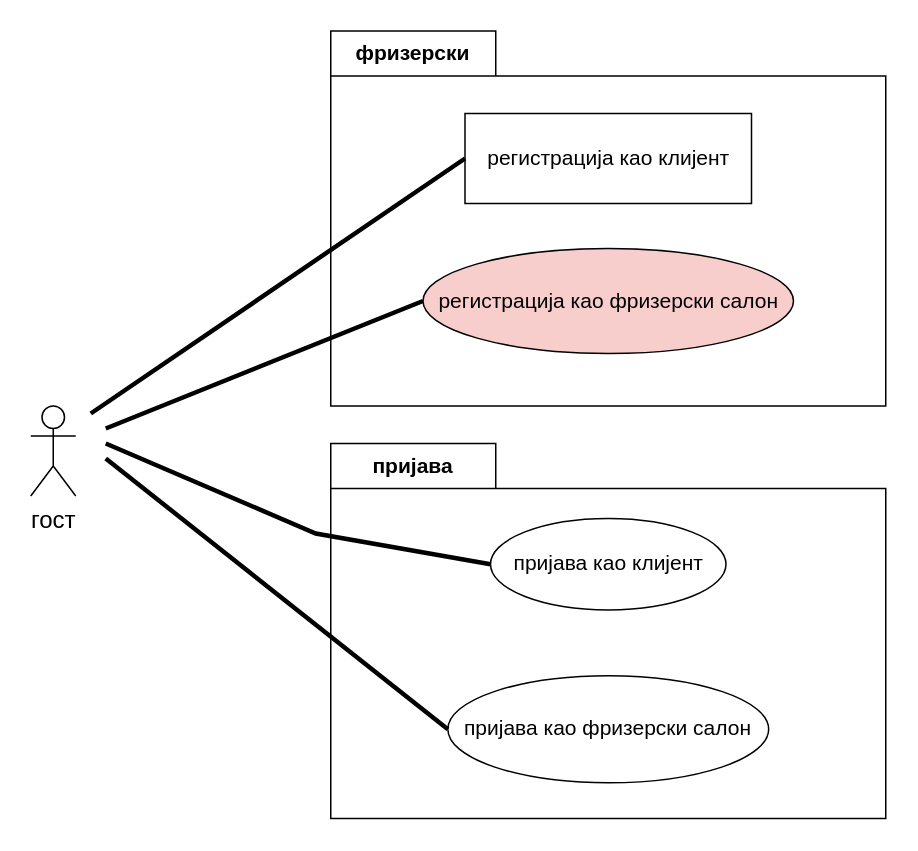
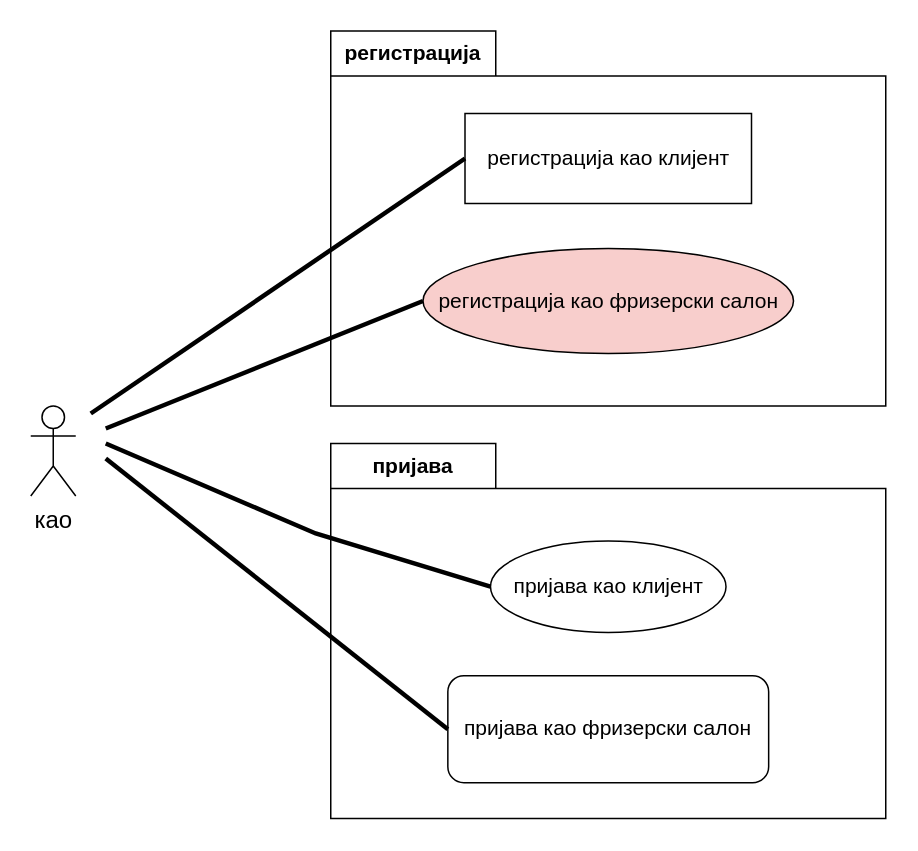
- <mxCell id="7" value="&lt;font style=&quot;font-size: 14px;&quot;&gt;фризерски&lt;/font&gt;" style="shape=folder;fontStyle=1;tabWidth=110;tabHeight=30;tabPosition=left;html=1;boundedLbl=1;labelInHeader=1;container=1;collapsible=0;whiteSpace=wrap;" parent="1" vertex="1"><mxGeometry x="220" y="20" width="370" height="250" as="geometry" /></mxCell>
+ <mxCell id="7" value="&lt;font style=&quot;font-size: 14px;&quot;&gt;регистрација&lt;/font&gt;" style="shape=folder;fontStyle=1;tabWidth=110;tabHeight=30;tabPosition=left;html=1;boundedLbl=1;labelInHeader=1;container=1;collapsible=0;whiteSpace=wrap;" parent="1" vertex="1"><mxGeometry x="220" y="20" width="370" height="250" as="geometry" /></mxCell>
- <mxCell id="2" value="&lt;font size=&quot;3&quot;&gt;гост&lt;/font&gt;" style="shape=umlActor;verticalLabelPosition=bottom;verticalAlign=top;html=1;" parent="1" vertex="1"><mxGeometry x="20" y="270" width="30" height="60" as="geometry" /></mxCell>
+ <mxCell id="2" value="&lt;font size=&quot;3&quot;&gt;као&lt;/font&gt;" style="shape=umlActor;verticalLabelPosition=bottom;verticalAlign=top;html=1;" parent="1" vertex="1"><mxGeometry x="20" y="270" width="30" height="60" as="geometry" /></mxCell>
- <mxCell id="5" value="&lt;font style=&quot;font-size: 14px;&quot;&gt;пријава као клијент&lt;/font&gt;" style="ellipse;whiteSpace=wrap;html=1;" parent="3" vertex="1"><mxGeometry x="106.5" y="50" width="157" height="60.95" as="geometry" /></mxCell>
+ <mxCell id="5" value="&lt;font style=&quot;font-size: 14px;&quot;&gt;пријава као клијент&lt;/font&gt;" style="ellipse;whiteSpace=wrap;html=1;" parent="3" vertex="1"><mxGeometry x="106.5" y="65" width="157" height="60.95" as="geometry" /></mxCell>
- <mxCell id="6" value="&lt;font style=&quot;font-size: 14px;&quot;&gt;пријава као фризерски салон&lt;/font&gt;" style="ellipse;whiteSpace=wrap;html=1;" parent="3" vertex="1"><mxGeometry x="78.06" y="154.76" width="213.88" height="71.43" as="geometry" /></mxCell>
+ <mxCell id="6" value="&lt;font style=&quot;font-size: 14px;&quot;&gt;пријава као фризерски салон&lt;/font&gt;" style="whiteSpace=wrap;html=1;rounded=1;" parent="3" vertex="1"><mxGeometry x="78.06" y="154.76" width="213.88" height="71.43" as="geometry" /></mxCell>
